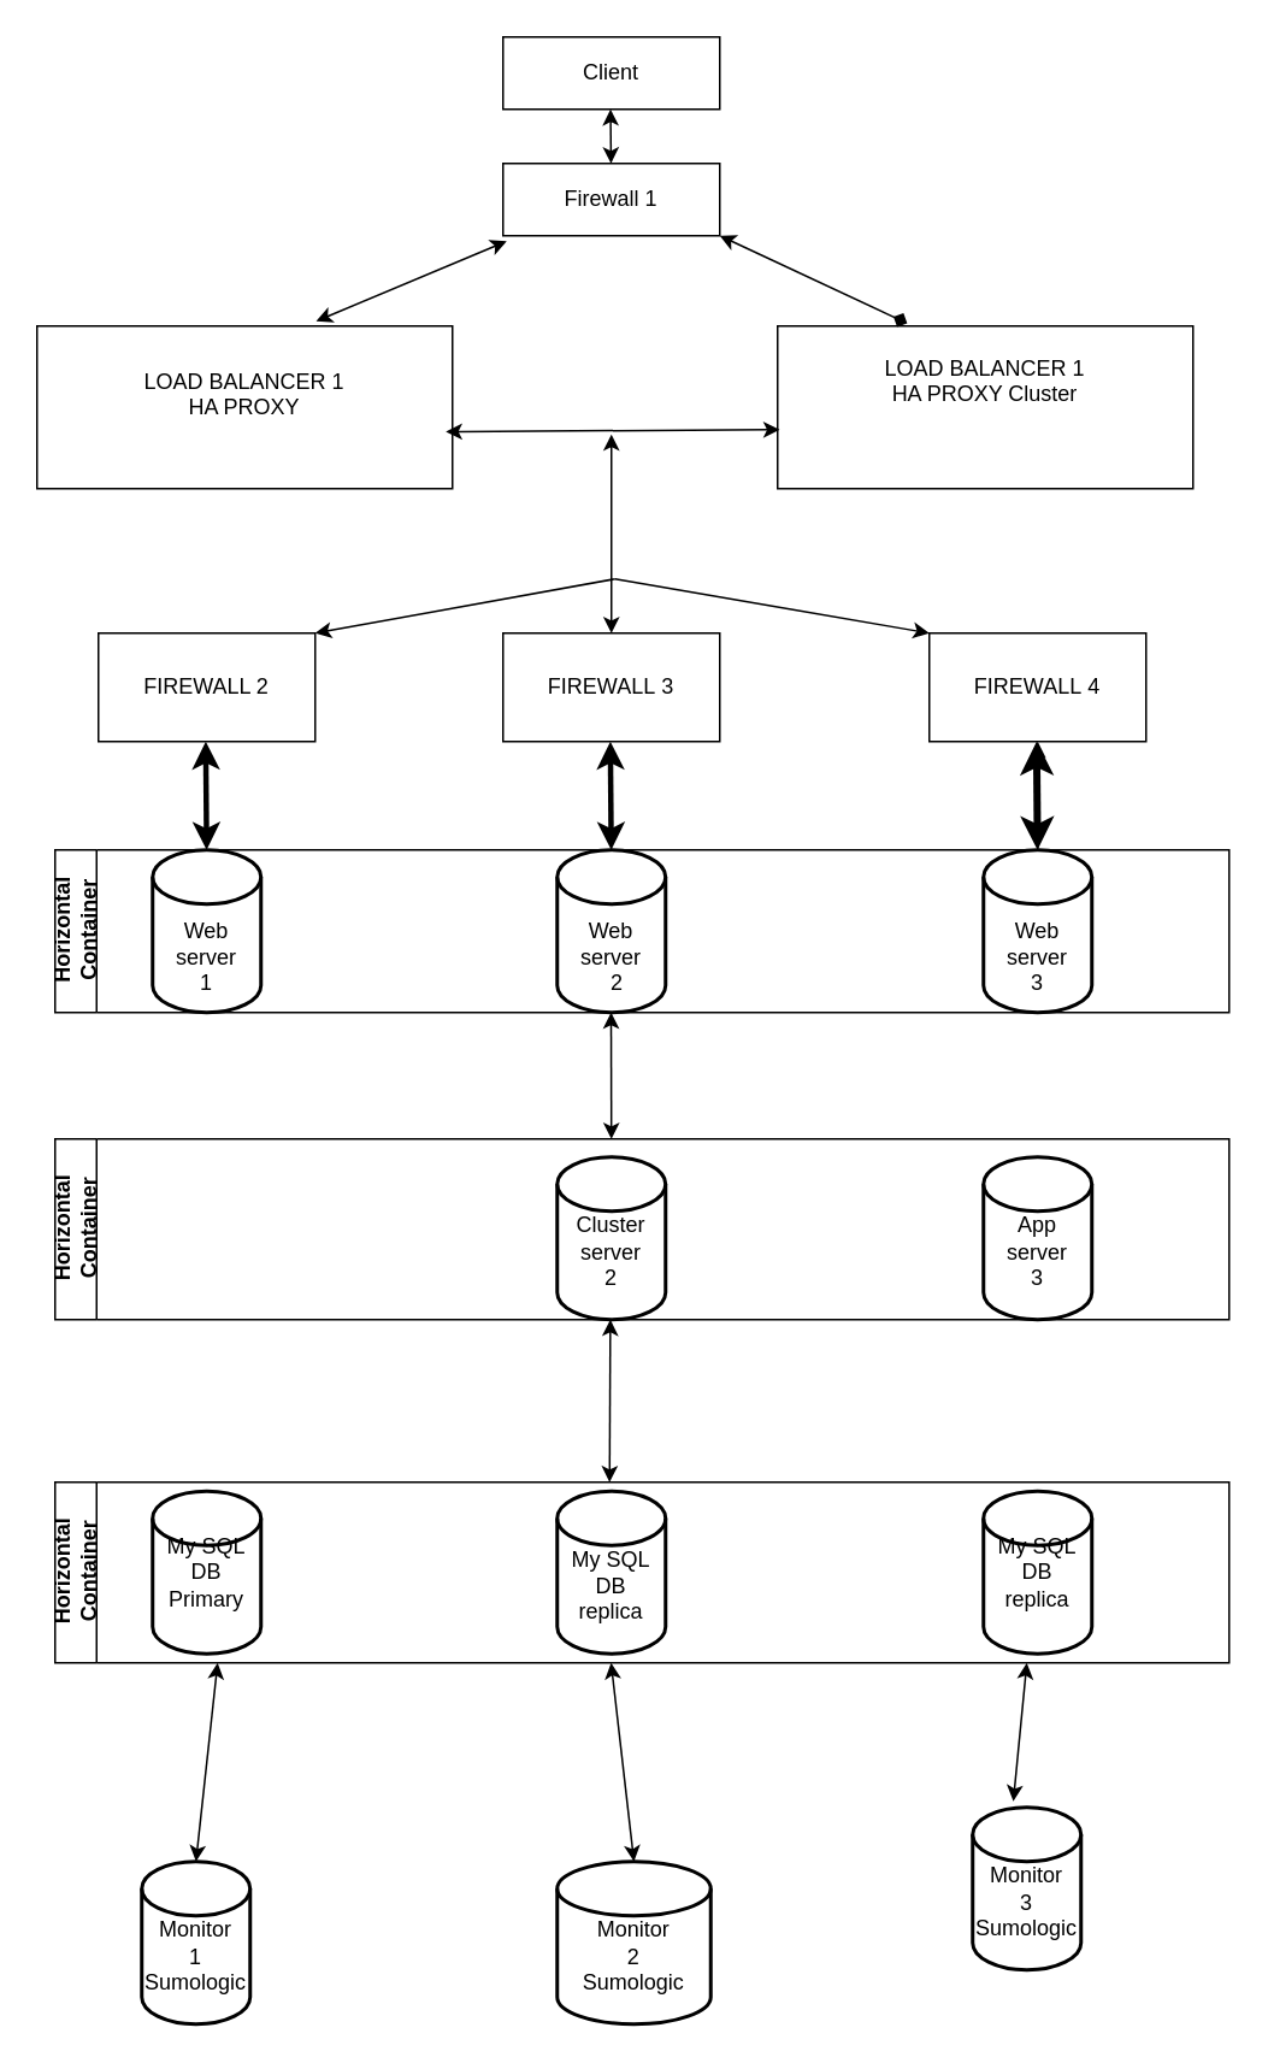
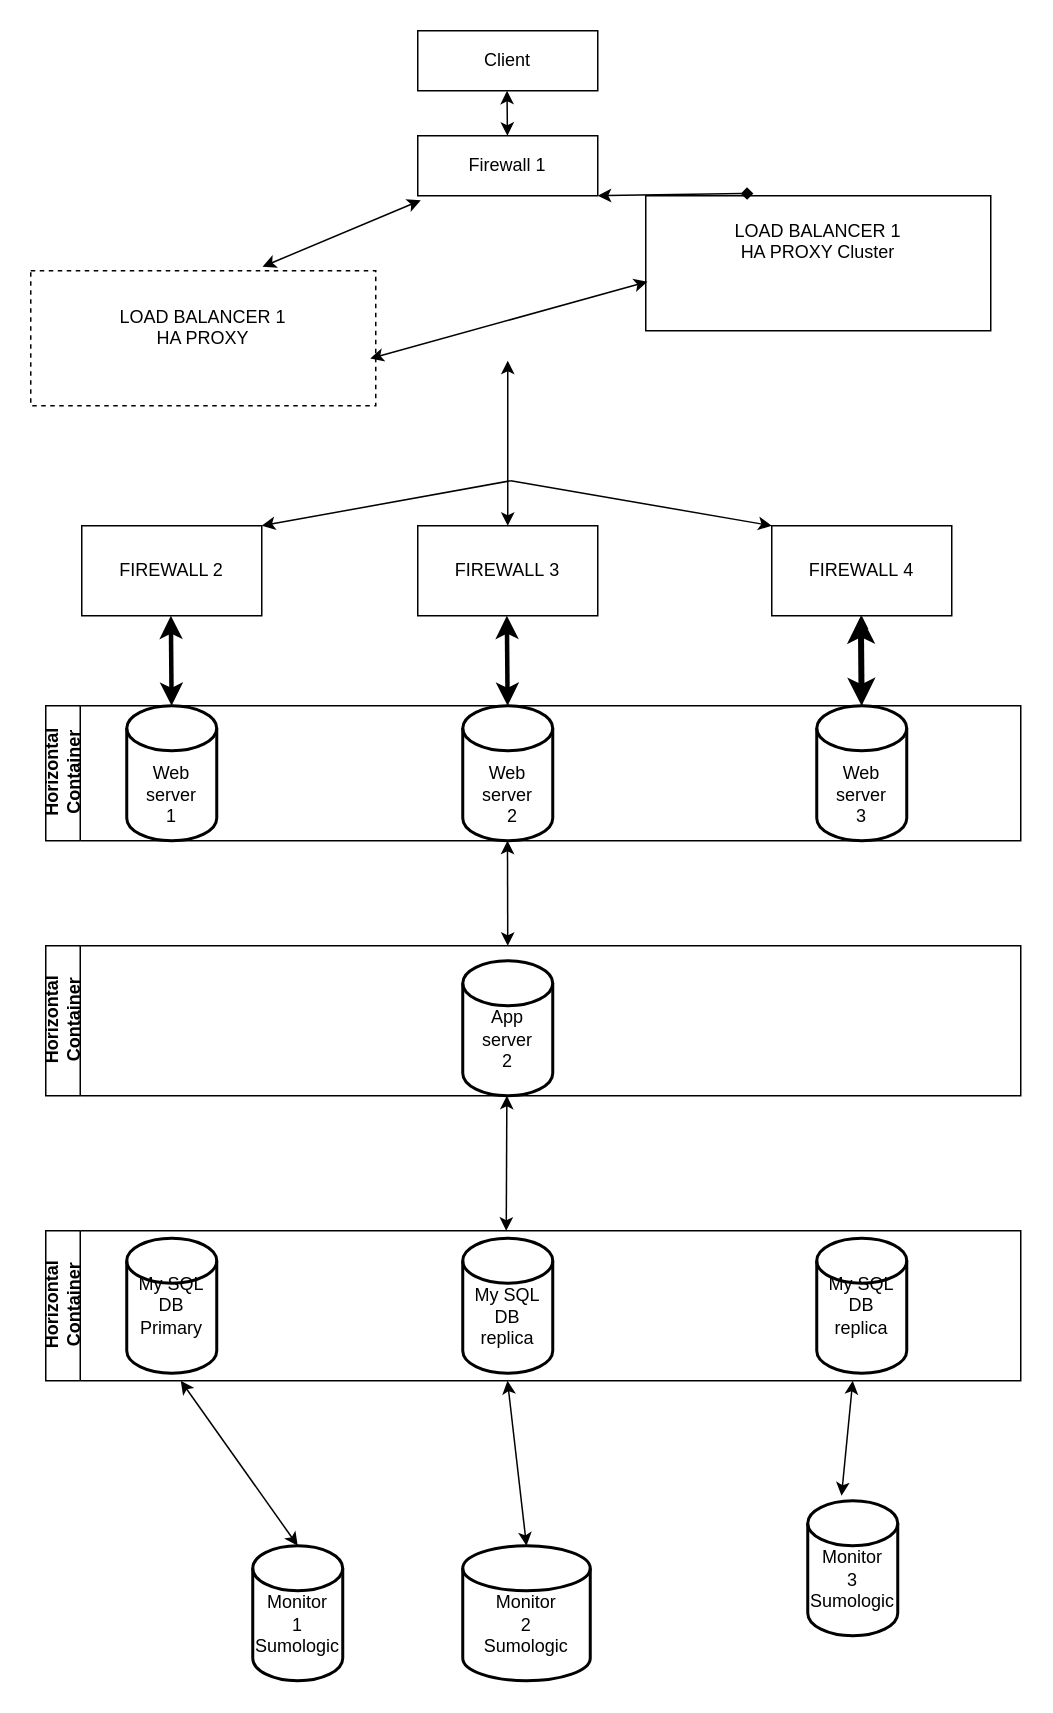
- <mxCell id="4" value="&lt;div&gt;LOAD BALANCER 1&lt;br&gt;HA PROXY&lt;/div&gt;&lt;div&gt;&lt;br&gt;&lt;/div&gt;" style="rounded=0;whiteSpace=wrap;html=1;" parent="1" vertex="1"><mxGeometry x="20" y="180" width="230" height="90" as="geometry" /></mxCell>
+ <mxCell id="4" value="&lt;div&gt;LOAD BALANCER 1&lt;br&gt;HA PROXY&lt;/div&gt;&lt;div&gt;&lt;br&gt;&lt;/div&gt;" style="rounded=0;whiteSpace=wrap;html=1;dashed=1;" parent="1" vertex="1"><mxGeometry x="20" y="180" width="230" height="90" as="geometry" /></mxCell>
- <mxCell id="29" value="&lt;div&gt;LOAD BALANCER 1&lt;br&gt;HA PROXY Cluster&lt;/div&gt;&lt;div&gt;&lt;br&gt;&lt;/div&gt;&lt;div&gt;&lt;br&gt;&lt;/div&gt;" style="rounded=0;whiteSpace=wrap;html=1;" parent="1" vertex="1"><mxGeometry x="430" y="180" width="230" height="90" as="geometry" /></mxCell>
+ <mxCell id="29" value="&lt;div&gt;LOAD BALANCER 1&lt;br&gt;HA PROXY Cluster&lt;/div&gt;&lt;div&gt;&lt;br&gt;&lt;/div&gt;&lt;div&gt;&lt;br&gt;&lt;/div&gt;" style="rounded=0;whiteSpace=wrap;html=1;" parent="1" vertex="1"><mxGeometry x="430" y="130" width="230" height="90" as="geometry" /></mxCell>
- <mxCell id="11" value="&lt;div&gt;&lt;br&gt;&lt;/div&gt;&lt;div&gt;Cluster&lt;/div&gt;&lt;div&gt;server&lt;/div&gt;&lt;div&gt;2&lt;/div&gt;" style="strokeWidth=2;html=1;shape=mxgraph.flowchart.database;whiteSpace=wrap;" parent="1" vertex="1"><mxGeometry x="308" y="640" width="60" height="90" as="geometry" /></mxCell>
+ <mxCell id="11" value="&lt;div&gt;&lt;br&gt;&lt;/div&gt;&lt;div&gt;App&lt;/div&gt;&lt;div&gt;server&lt;/div&gt;&lt;div&gt;2&lt;/div&gt;" style="strokeWidth=2;html=1;shape=mxgraph.flowchart.database;whiteSpace=wrap;" parent="1" vertex="1"><mxGeometry x="308" y="640" width="60" height="90" as="geometry" /></mxCell>
- <mxCell id="16" value="&lt;div&gt;&lt;br&gt;&lt;/div&gt;&lt;div&gt;App&lt;/div&gt;&lt;div&gt;server&lt;/div&gt;&lt;div&gt;3&lt;/div&gt;" style="strokeWidth=2;html=1;shape=mxgraph.flowchart.database;whiteSpace=wrap;" parent="1" vertex="1"><mxGeometry x="544" y="640" width="60" height="90" as="geometry" /></mxCell>
- <mxCell id="9" value="&lt;div&gt;&lt;br&gt;&lt;/div&gt;&lt;div&gt;Monitor&lt;/div&gt;&lt;div&gt;1&lt;/div&gt;&lt;div&gt;Sumologic&lt;/div&gt;" style="strokeWidth=2;html=1;shape=mxgraph.flowchart.database;whiteSpace=wrap;" parent="1" vertex="1"><mxGeometry x="78" y="1030" width="60" height="90" as="geometry" /></mxCell>
+ <mxCell id="9" value="&lt;div&gt;&lt;br&gt;&lt;/div&gt;&lt;div&gt;Monitor&lt;/div&gt;&lt;div&gt;1&lt;/div&gt;&lt;div&gt;Sumologic&lt;/div&gt;" style="strokeWidth=2;html=1;shape=mxgraph.flowchart.database;whiteSpace=wrap;" parent="1" vertex="1"><mxGeometry x="168" y="1030" width="60" height="90" as="geometry" /></mxCell>
